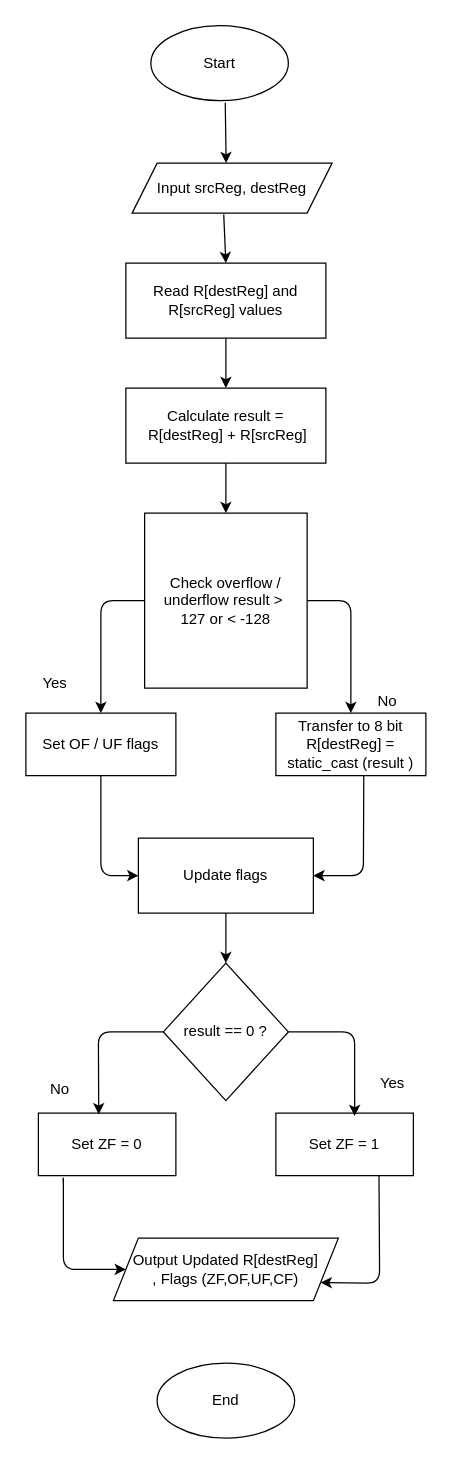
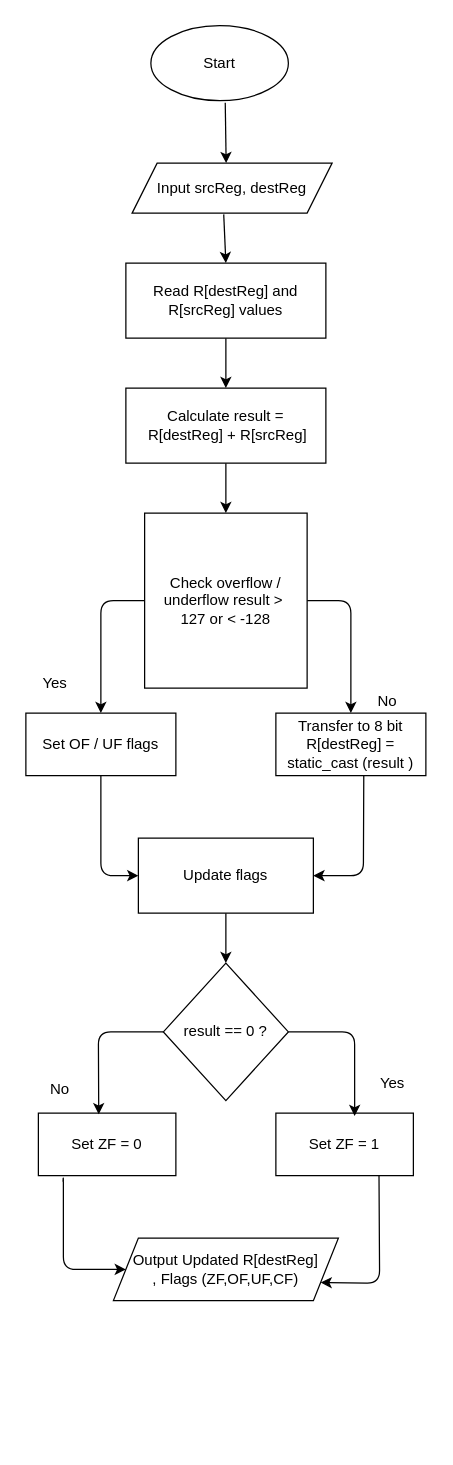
- <mxCell id="25" value="End" style="ellipse;whiteSpace=wrap;html=1;" vertex="1" parent="1"><mxGeometry x="125" y="1090" width="110" height="60" as="geometry" /></mxCell>
